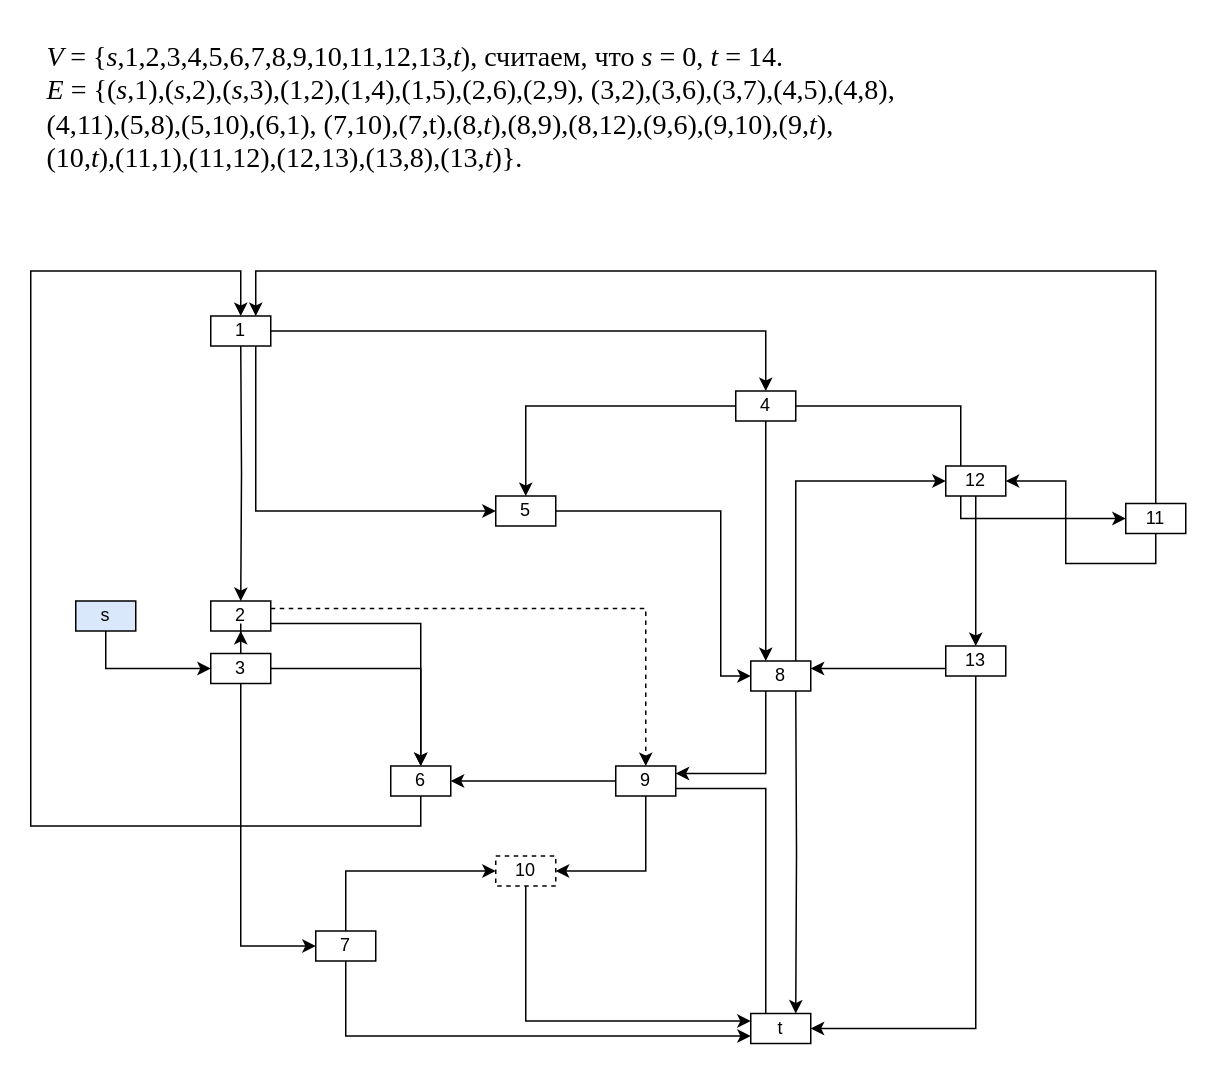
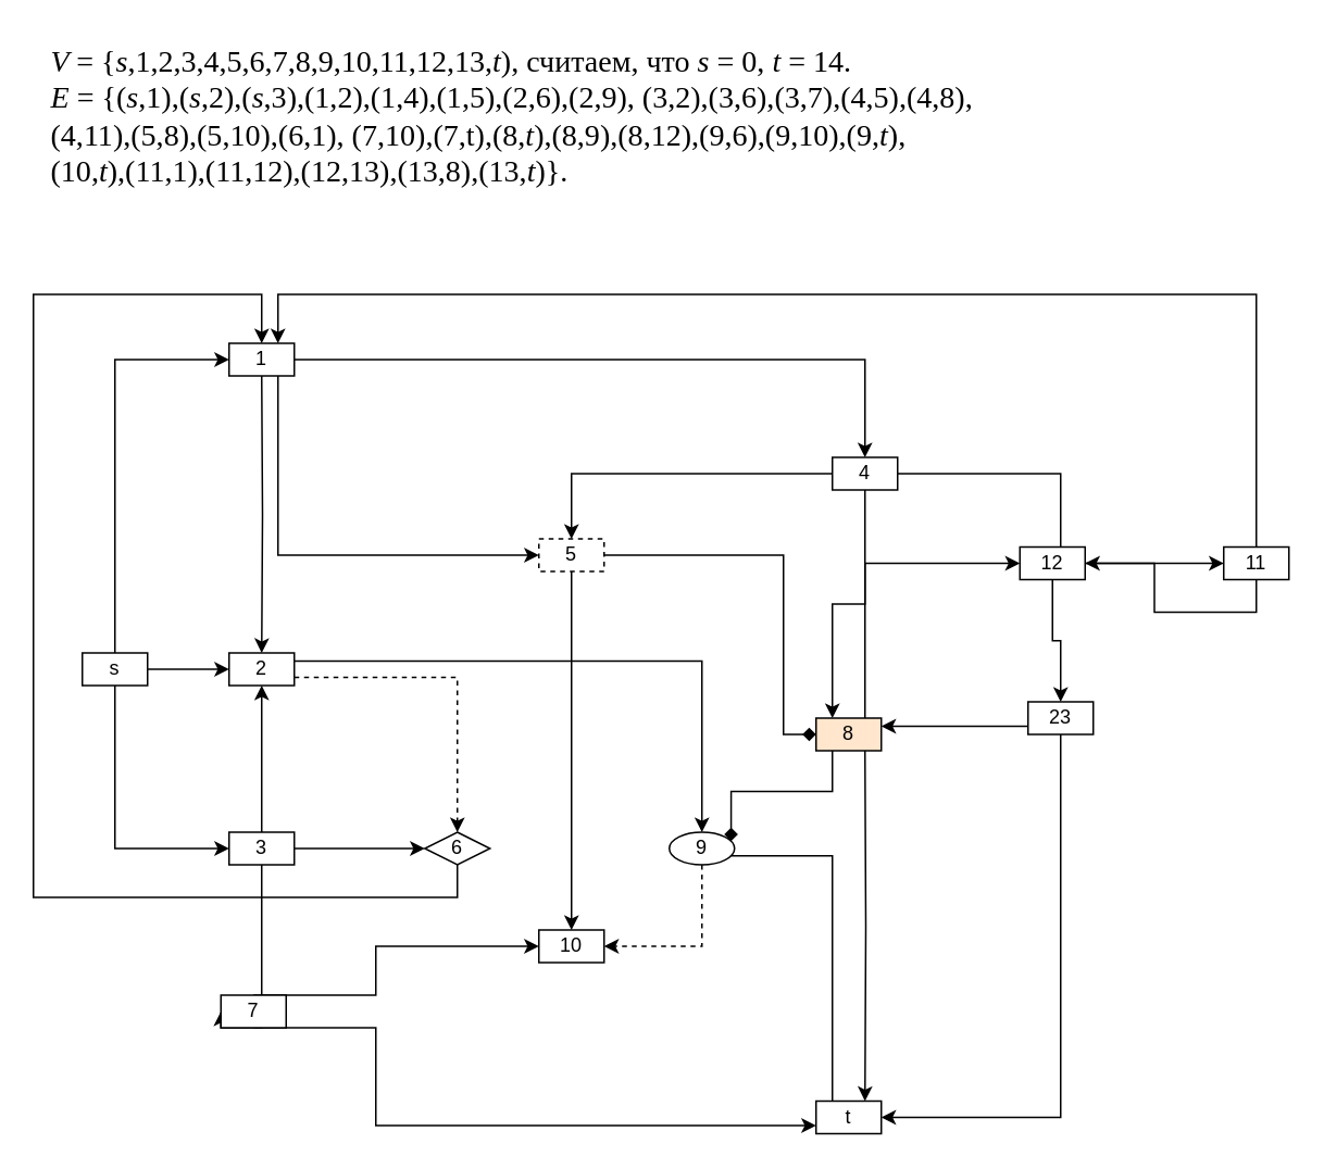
- <mxCell id="21" value="4" style="rounded=0;whiteSpace=wrap;html=1;" vertex="1" parent="1"><mxGeometry x="490" y="260" width="40" height="20" as="geometry" /></mxCell>
+ <mxCell id="21" value="4" style="rounded=0;whiteSpace=wrap;html=1;" vertex="1" parent="1"><mxGeometry x="510" y="280" width="40" height="20" as="geometry" /></mxCell>
+ <mxCell id="3" style="edgeStyle=orthogonalEdgeStyle;rounded=0;orthogonalLoop=1;jettySize=auto;html=1;entryX=0;entryY=0.5;entryDx=0;entryDy=0;exitX=0.5;exitY=0;exitDx=0;exitDy=0;" edge="1" parent="1" source="6" target="10"><mxGeometry relative="1" as="geometry" /></mxCell>
- <mxCell id="44" value="12" style="rounded=0;whiteSpace=wrap;html=1;" vertex="1" parent="1"><mxGeometry x="630" y="310" width="40" height="20" as="geometry" /></mxCell>
+ <mxCell id="44" value="12" style="rounded=0;whiteSpace=wrap;html=1;" vertex="1" parent="1"><mxGeometry x="625" y="335" width="40" height="20" as="geometry" /></mxCell>
- <mxCell id="24" value="5" style="rounded=0;whiteSpace=wrap;html=1;" vertex="1" parent="1"><mxGeometry x="330" y="330" width="40" height="20" as="geometry" /></mxCell>
+ <mxCell id="24" value="5" style="rounded=0;whiteSpace=wrap;html=1;dashed=1;" vertex="1" parent="1"><mxGeometry x="330" y="330" width="40" height="20" as="geometry" /></mxCell>
- <mxCell id="12" style="edgeStyle=orthogonalEdgeStyle;rounded=0;orthogonalLoop=1;jettySize=auto;html=1;entryX=0.5;entryY=0;entryDx=0;entryDy=0;exitX=1;exitY=0.25;exitDx=0;exitDy=0;dashed=1;" edge="1" parent="1" source="13" target="37"><mxGeometry relative="1" as="geometry"><Array as="points"><mxPoint x="430" y="405" /></Array></mxGeometry></mxCell>
+ <mxCell id="12" style="edgeStyle=orthogonalEdgeStyle;rounded=0;orthogonalLoop=1;jettySize=auto;html=1;entryX=0.5;entryY=0;entryDx=0;entryDy=0;exitX=1;exitY=0.25;exitDx=0;exitDy=0;" edge="1" parent="1" source="13" target="37"><mxGeometry relative="1" as="geometry"><Array as="points"><mxPoint x="430" y="405" /></Array></mxGeometry></mxCell>
- <mxCell id="6" value="s" style="rounded=0;whiteSpace=wrap;html=1;fillColor=#dae8fc;" vertex="1" parent="1"><mxGeometry x="50" y="400" width="40" height="20" as="geometry" /></mxCell>
+ <mxCell id="6" value="s" style="rounded=0;whiteSpace=wrap;html=1;" vertex="1" parent="1"><mxGeometry x="50" y="400" width="40" height="20" as="geometry" /></mxCell>
+ <mxCell id="4" style="edgeStyle=orthogonalEdgeStyle;rounded=0;orthogonalLoop=1;jettySize=auto;html=1;exitX=1;exitY=0.5;exitDx=0;exitDy=0;" edge="1" parent="1" source="6" target="13"><mxGeometry relative="1" as="geometry" /></mxCell>
- <mxCell id="11" style="edgeStyle=orthogonalEdgeStyle;rounded=0;orthogonalLoop=1;jettySize=auto;html=1;entryX=0.5;entryY=0;entryDx=0;entryDy=0;exitX=1;exitY=0.75;exitDx=0;exitDy=0;" edge="1" parent="1" source="13" target="26"><mxGeometry relative="1" as="geometry"><Array as="points"><mxPoint x="280" y="415" /></Array></mxGeometry></mxCell>
+ <mxCell id="11" style="edgeStyle=orthogonalEdgeStyle;rounded=0;orthogonalLoop=1;jettySize=auto;html=1;entryX=0.5;entryY=0;entryDx=0;entryDy=0;exitX=1;exitY=0.75;exitDx=0;exitDy=0;dashed=1;" edge="1" parent="1" source="13" target="26"><mxGeometry relative="1" as="geometry"><Array as="points"><mxPoint x="280" y="415" /></Array></mxGeometry></mxCell>
- <mxCell id="47" value="13" style="rounded=0;whiteSpace=wrap;html=1;" vertex="1" parent="1"><mxGeometry x="630" y="430" width="40" height="20" as="geometry" /></mxCell>
+ <mxCell id="47" value="23" style="rounded=0;whiteSpace=wrap;html=1;" vertex="1" parent="1"><mxGeometry x="630" y="430" width="40" height="20" as="geometry" /></mxCell>
- <mxCell id="17" value="3" style="rounded=0;whiteSpace=wrap;html=1;" vertex="1" parent="1"><mxGeometry x="140" y="435" width="40" height="20" as="geometry" /></mxCell>
+ <mxCell id="17" value="3" style="rounded=0;whiteSpace=wrap;html=1;" vertex="1" parent="1"><mxGeometry x="140" y="510" width="40" height="20" as="geometry" /></mxCell>
- <mxCell id="22" style="edgeStyle=orthogonalEdgeStyle;rounded=0;orthogonalLoop=1;jettySize=auto;html=1;entryX=0;entryY=0.5;entryDx=0;entryDy=0;" edge="1" parent="1" source="24" target="33"><mxGeometry relative="1" as="geometry"><Array as="points"><mxPoint x="480" y="340" /><mxPoint x="480" y="450" /></Array></mxGeometry></mxCell>
+ <mxCell id="22" style="edgeStyle=orthogonalEdgeStyle;rounded=0;orthogonalLoop=1;jettySize=auto;html=1;entryX=0;entryY=0.5;entryDx=0;entryDy=0;endArrow=diamond;" edge="1" parent="1" source="24" target="33"><mxGeometry relative="1" as="geometry"><Array as="points"><mxPoint x="480" y="340" /><mxPoint x="480" y="450" /></Array></mxGeometry></mxCell>
- <mxCell id="33" value="8" style="rounded=0;whiteSpace=wrap;html=1;" vertex="1" parent="1"><mxGeometry x="500" y="440" width="40" height="20" as="geometry" /></mxCell>
+ <mxCell id="33" value="8" style="rounded=0;whiteSpace=wrap;html=1;fillColor=#ffe6cc;" vertex="1" parent="1"><mxGeometry x="500" y="440" width="40" height="20" as="geometry" /></mxCell>
+ <mxCell id="23" style="edgeStyle=orthogonalEdgeStyle;rounded=0;orthogonalLoop=1;jettySize=auto;html=1;entryX=0.5;entryY=0;entryDx=0;entryDy=0;exitX=0.5;exitY=1;exitDx=0;exitDy=0;" edge="1" parent="1" source="24" target="39"><mxGeometry relative="1" as="geometry"><Array as="points"><mxPoint x="350" y="370" /><mxPoint x="350" y="370" /></Array></mxGeometry></mxCell>
- <mxCell id="31" style="edgeStyle=orthogonalEdgeStyle;rounded=0;orthogonalLoop=1;jettySize=auto;html=1;entryX=1;entryY=0.25;entryDx=0;entryDy=0;exitX=0.25;exitY=1;exitDx=0;exitDy=0;" edge="1" parent="1" source="33" target="37"><mxGeometry relative="1" as="geometry" /></mxCell>
+ <mxCell id="31" style="edgeStyle=orthogonalEdgeStyle;rounded=0;orthogonalLoop=1;jettySize=auto;html=1;entryX=1;entryY=0.25;entryDx=0;entryDy=0;exitX=0.25;exitY=1;exitDx=0;exitDy=0;endArrow=diamond;" edge="1" parent="1" source="33" target="37"><mxGeometry relative="1" as="geometry" /></mxCell>
- <mxCell id="26" value="6" style="rounded=0;whiteSpace=wrap;html=1;" vertex="1" parent="1"><mxGeometry x="260" y="510" width="40" height="20" as="geometry" /></mxCell>
+ <mxCell id="26" value="6" style="rhombus;whiteSpace=wrap;html=1;" vertex="1" parent="1"><mxGeometry x="260" y="510" width="40" height="20" as="geometry" /></mxCell>
- <mxCell id="34" style="edgeStyle=orthogonalEdgeStyle;rounded=0;orthogonalLoop=1;jettySize=auto;html=1;entryX=1;entryY=0.5;entryDx=0;entryDy=0;exitX=0;exitY=0.5;exitDx=0;exitDy=0;" edge="1" parent="1" source="37" target="26"><mxGeometry relative="1" as="geometry" /></mxCell>
- <mxCell id="37" value="9" style="rounded=0;whiteSpace=wrap;html=1;" vertex="1" parent="1"><mxGeometry x="410" y="510" width="40" height="20" as="geometry" /></mxCell>
+ <mxCell id="37" value="9" style="ellipse;whiteSpace=wrap;html=1;" vertex="1" parent="1"><mxGeometry x="410" y="510" width="40" height="20" as="geometry" /></mxCell>
- <mxCell id="39" value="10" style="rounded=0;whiteSpace=wrap;html=1;dashed=1;" vertex="1" parent="1"><mxGeometry x="330" y="570" width="40" height="20" as="geometry" /></mxCell>
+ <mxCell id="39" value="10" style="rounded=0;whiteSpace=wrap;html=1;" vertex="1" parent="1"><mxGeometry x="330" y="570" width="40" height="20" as="geometry" /></mxCell>
- <mxCell id="35" style="edgeStyle=orthogonalEdgeStyle;rounded=0;orthogonalLoop=1;jettySize=auto;html=1;exitX=0.5;exitY=1;exitDx=0;exitDy=0;entryX=1;entryY=0.5;entryDx=0;entryDy=0;" edge="1" parent="1" source="37" target="39"><mxGeometry relative="1" as="geometry" /></mxCell>
+ <mxCell id="35" style="edgeStyle=orthogonalEdgeStyle;rounded=0;orthogonalLoop=1;jettySize=auto;html=1;exitX=0.5;exitY=1;exitDx=0;exitDy=0;entryX=1;entryY=0.5;entryDx=0;entryDy=0;dashed=1;" edge="1" parent="1" source="37" target="39"><mxGeometry relative="1" as="geometry" /></mxCell>
- <mxCell id="29" value="7" style="rounded=0;whiteSpace=wrap;html=1;" vertex="1" parent="1"><mxGeometry x="210" y="620" width="40" height="20" as="geometry" /></mxCell>
+ <mxCell id="29" value="7" style="rounded=0;whiteSpace=wrap;html=1;" vertex="1" parent="1"><mxGeometry x="135" y="610" width="40" height="20" as="geometry" /></mxCell>
- <mxCell id="38" style="edgeStyle=orthogonalEdgeStyle;rounded=0;orthogonalLoop=1;jettySize=auto;html=1;exitX=0.5;exitY=1;exitDx=0;exitDy=0;entryX=0;entryY=0.25;entryDx=0;entryDy=0;" edge="1" parent="1" source="39" target="48"><mxGeometry relative="1" as="geometry" /></mxCell>
